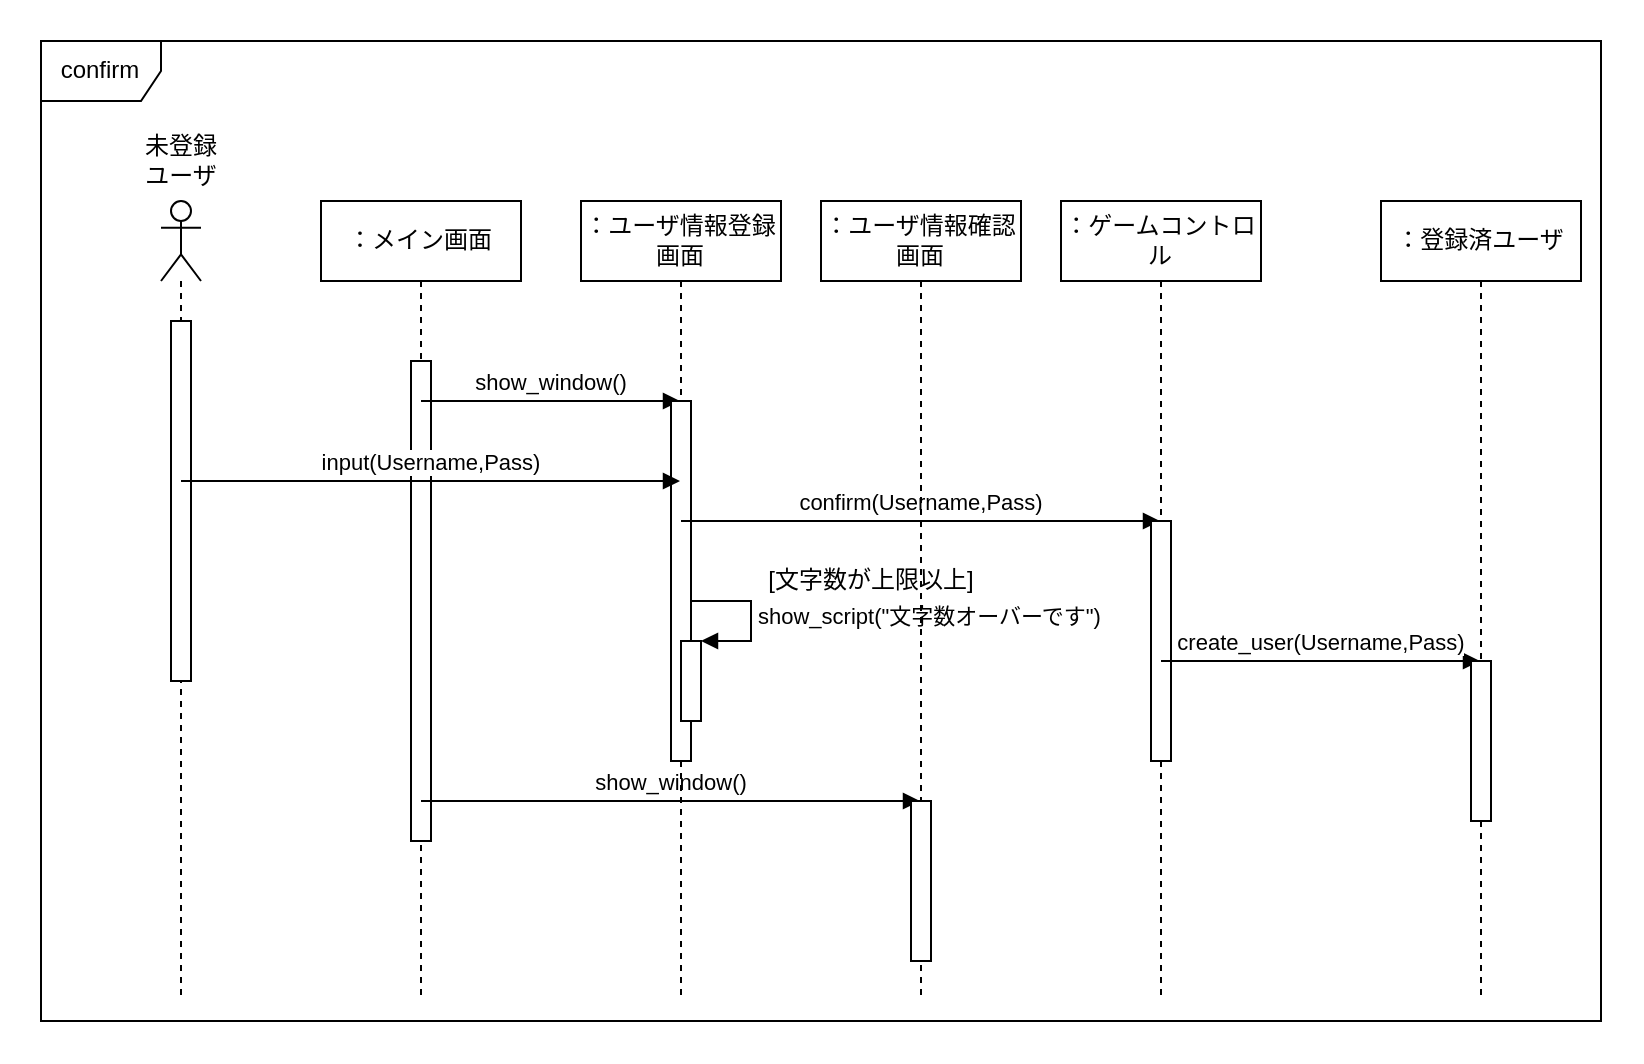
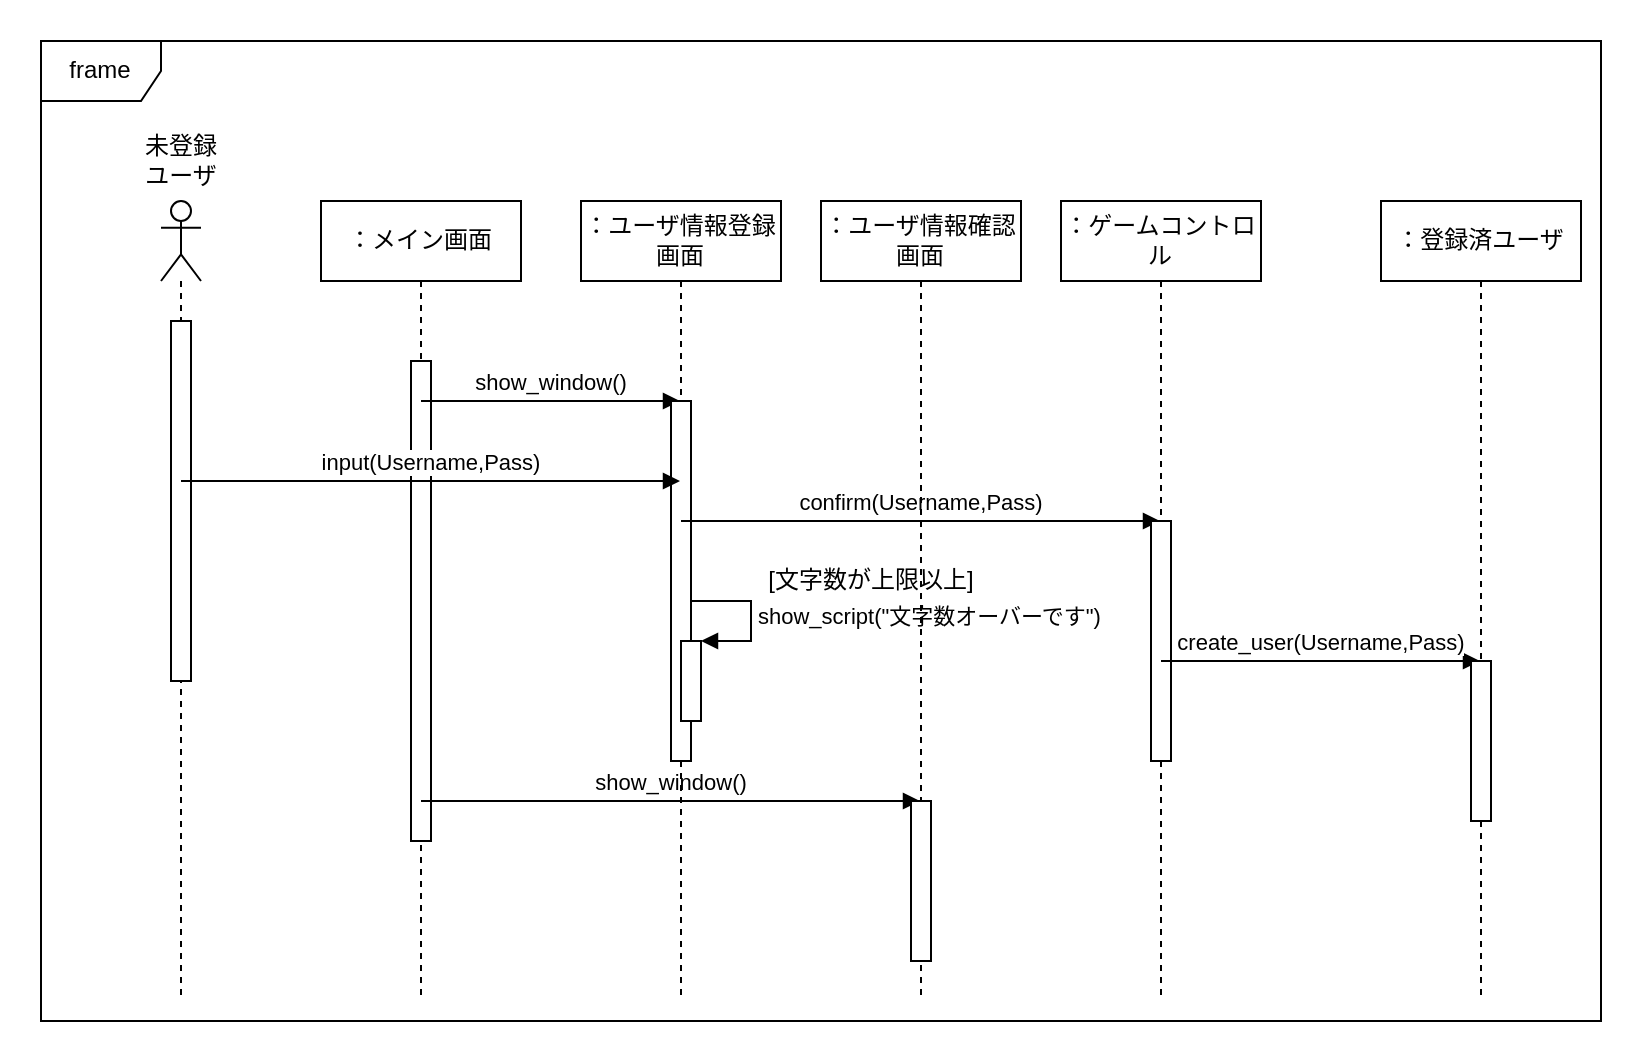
- <mxCell id="23" value="confirm" style="shape=umlFrame;whiteSpace=wrap;html=1;" vertex="1" parent="1"><mxGeometry x="20" y="20" width="780" height="490" as="geometry" /></mxCell>
+ <mxCell id="23" value="frame" style="shape=umlFrame;whiteSpace=wrap;html=1;" vertex="1" parent="1"><mxGeometry x="20" y="20" width="780" height="490" as="geometry" /></mxCell>
